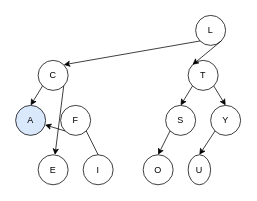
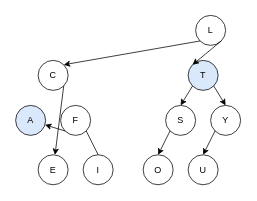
- <mxCell id="3" value="T" style="ellipse;whiteSpace=wrap;html=1;" parent="1" vertex="1"><mxGeometry x="250" y="80" width="40" height="40" as="geometry" /></mxCell>
+ <mxCell id="3" value="T" style="ellipse;whiteSpace=wrap;html=1;fillColor=#dae8fc;" parent="1" vertex="1"><mxGeometry x="250" y="80" width="40" height="40" as="geometry" /></mxCell>
- <mxCell id="10" value="" style="endArrow=classic;html=1;entryX=0.5;entryY=0;entryDx=0;entryDy=0;exitX=0;exitY=1;exitDx=0;exitDy=0;" parent="1" source="6" target="8" edge="1"><mxGeometry width="50" height="50" relative="1" as="geometry"><mxPoint x="50" y="260" as="sourcePoint" /><mxPoint x="100" y="210" as="targetPoint" /></mxGeometry></mxCell>
- <mxCell id="21" value="U" style="ellipse;whiteSpace=wrap;html=1;" vertex="1" parent="1"><mxGeometry x="250" y="205.86" width="30" height="40" as="geometry" /></mxCell>
+ <mxCell id="21" value="U" style="ellipse;whiteSpace=wrap;html=1;" vertex="1" parent="1"><mxGeometry x="250" y="205.86" width="40" height="40" as="geometry" /></mxCell>
